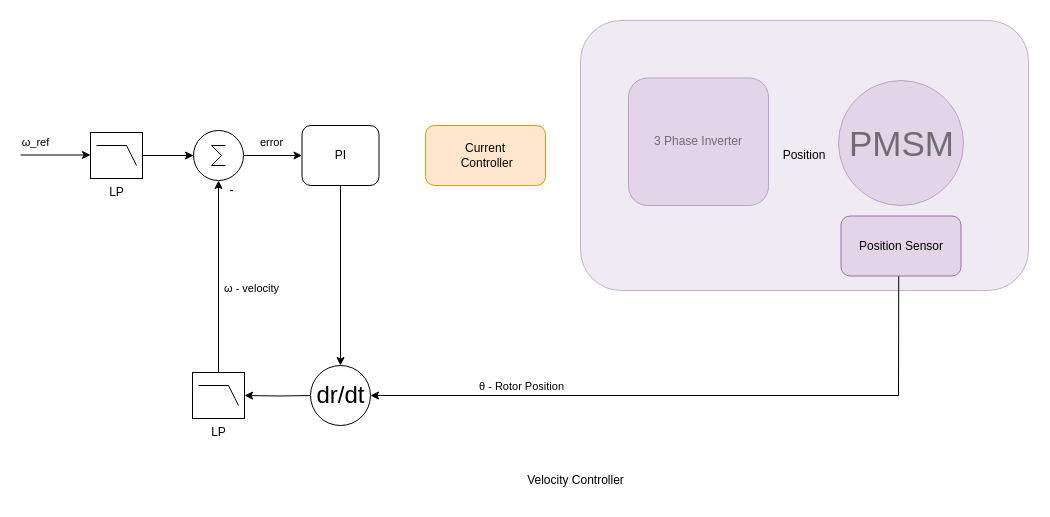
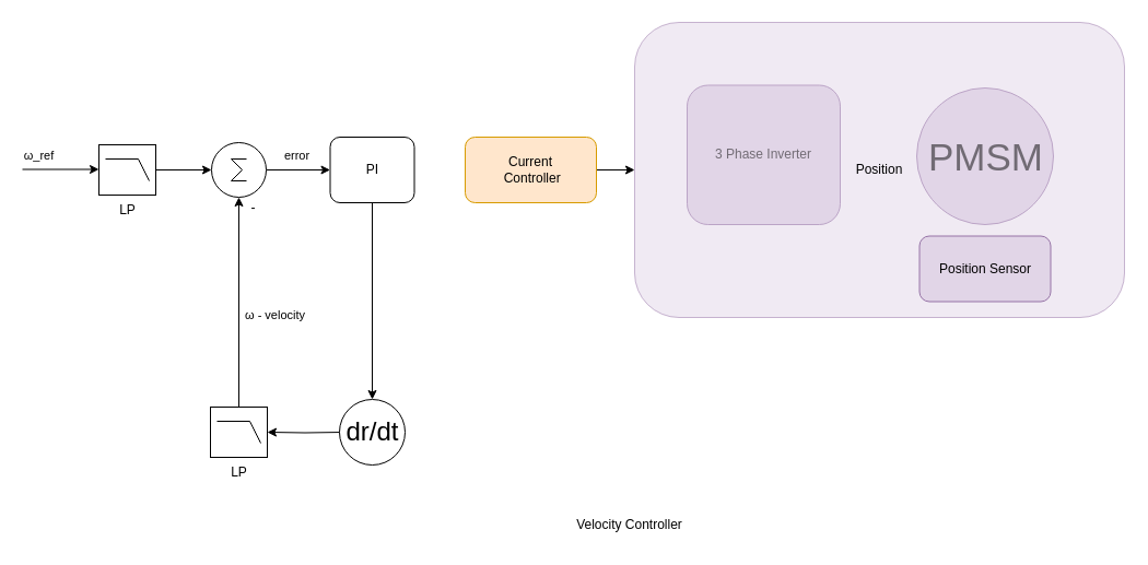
+ <mxCell id="4" value="" style="edgeStyle=orthogonalEdgeStyle;rounded=0;orthogonalLoop=1;jettySize=auto;html=1;" edge="1" parent="1" source="5" target="6"><mxGeometry relative="1" as="geometry" /></mxCell>
- <mxCell id="11" value="" style="endArrow=classic;html=1;rounded=0;entryX=1;entryY=0.5;entryDx=0;entryDy=0;exitX=0.481;exitY=1.005;exitDx=0;exitDy=0;exitPerimeter=0;entryPerimeter=0;" edge="1" parent="1" source="9" target="20"><mxGeometry width="50" height="50" relative="1" as="geometry"><mxPoint x="938" y="395" as="sourcePoint" /><mxPoint x="508" y="395" as="targetPoint" /><Array as="points"><mxPoint x="898" y="395" /></Array></mxGeometry></mxCell>
- <mxCell id="12" value="θ - Rotor Position" style="edgeLabel;html=1;align=center;verticalAlign=middle;resizable=0;points=[];" vertex="1" connectable="0" parent="11"><mxGeometry x="-0.508" relative="1" as="geometry"><mxPoint x="-338" y="-10" as="offset" /></mxGeometry></mxCell>
